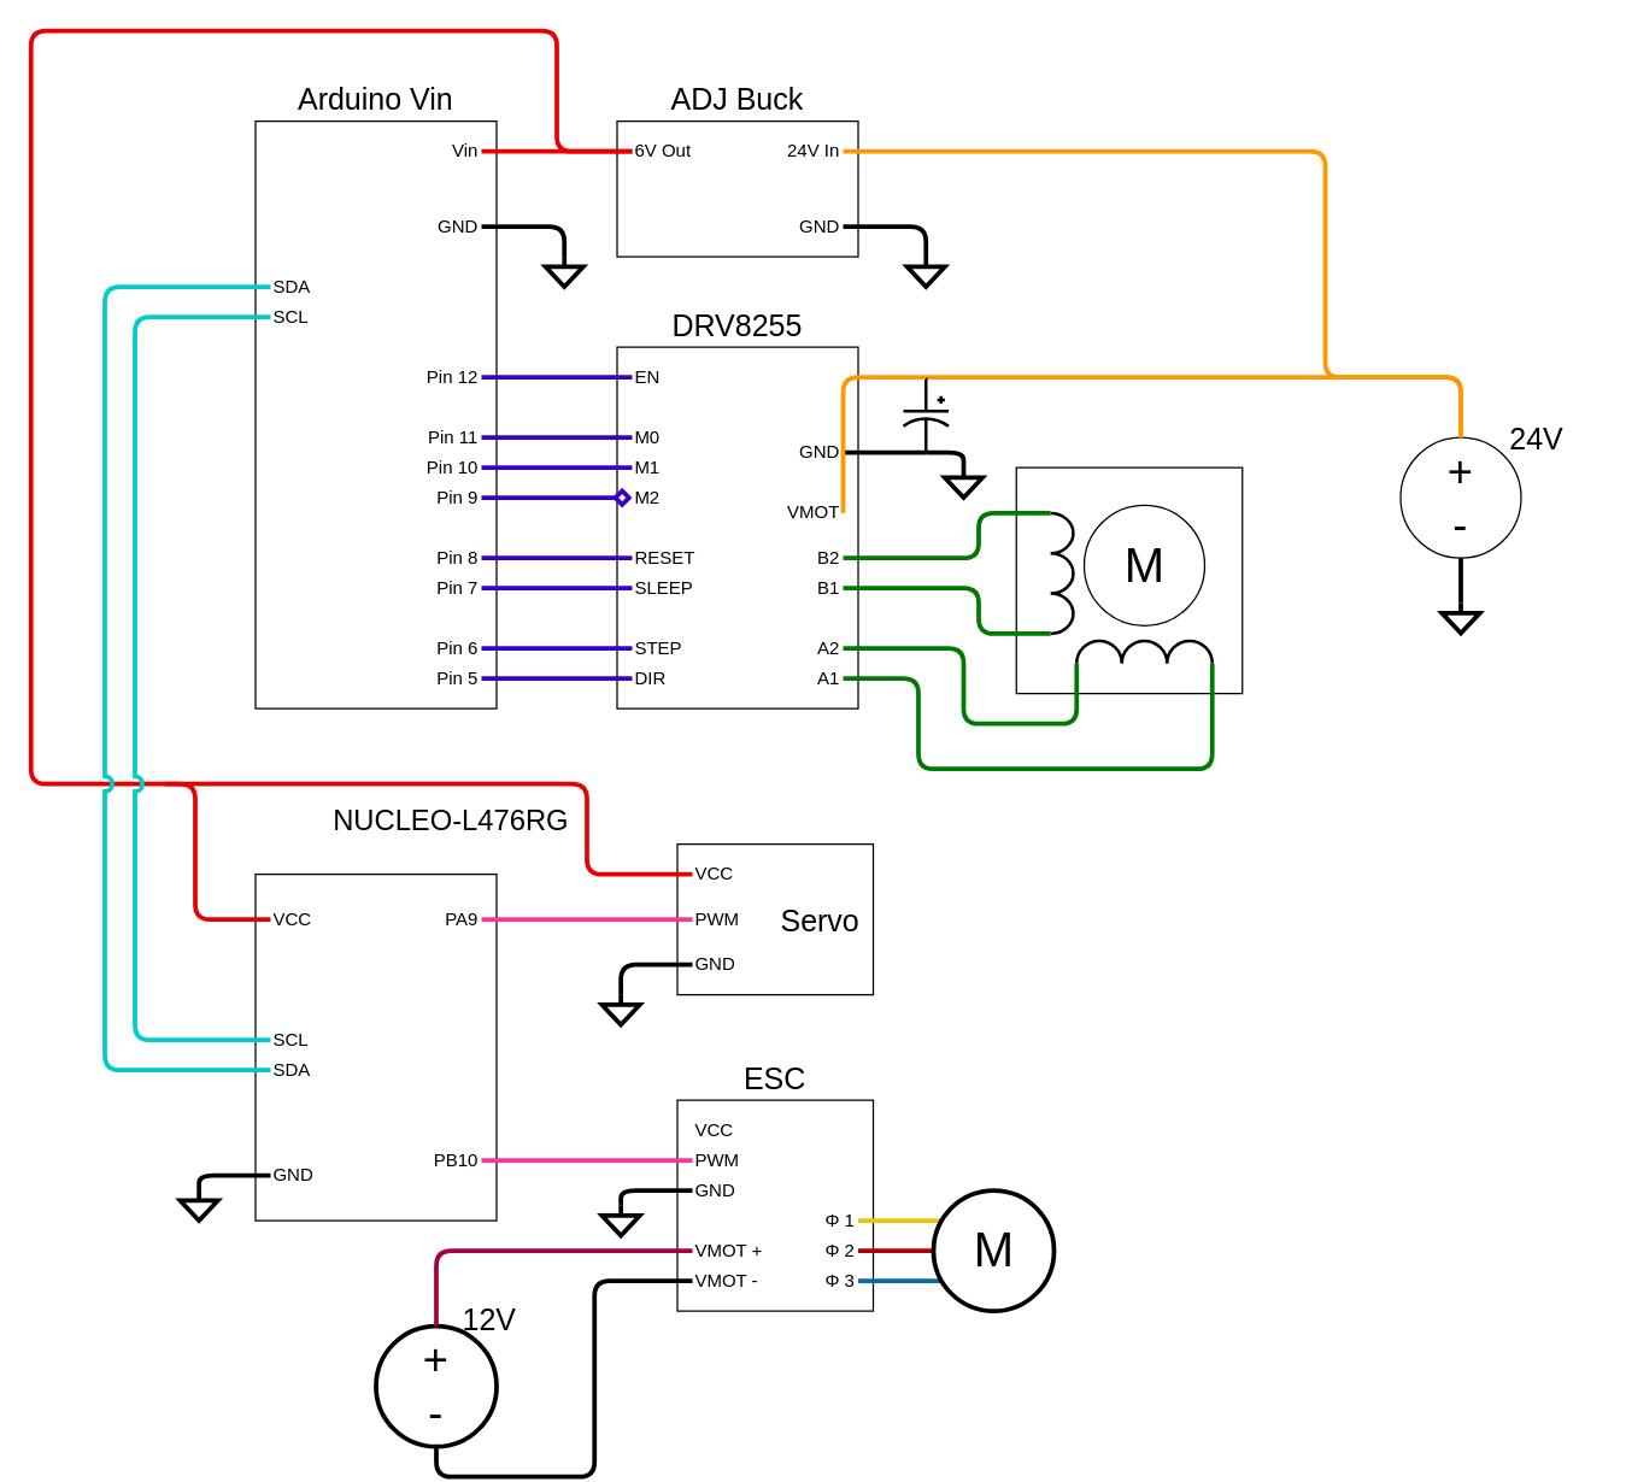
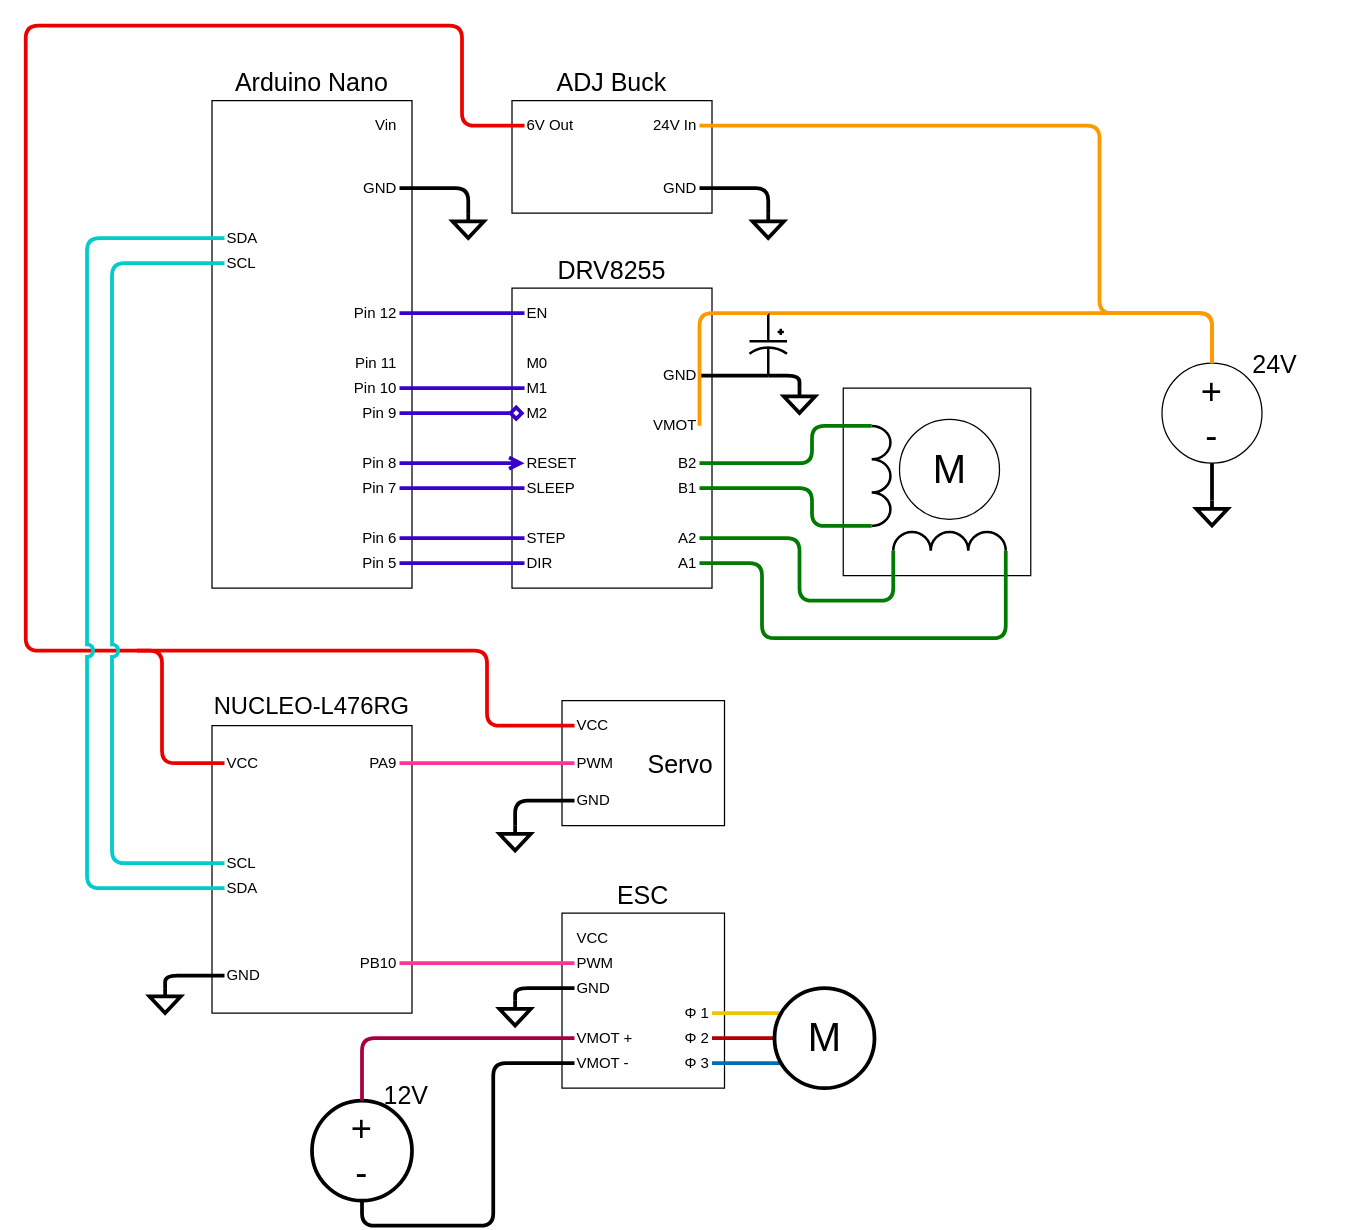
- <mxCell id="39" value="&lt;font style=&quot;font-size: 20px;&quot;&gt;Arduino Vin&lt;/font&gt;" style="text;html=1;align=center;verticalAlign=middle;whiteSpace=wrap;rounded=0;" vertex="1" parent="1"><mxGeometry x="169" y="50" width="160" height="30" as="geometry" /></mxCell>
+ <mxCell id="39" value="&lt;font style=&quot;font-size: 20px;&quot;&gt;Arduino Nano&lt;/font&gt;" style="text;html=1;align=center;verticalAlign=middle;whiteSpace=wrap;rounded=0;" vertex="1" parent="1"><mxGeometry x="169" y="50" width="160" height="30" as="geometry" /></mxCell>
- <mxCell id="62" style="edgeStyle=orthogonalEdgeStyle;rounded=1;orthogonalLoop=1;jettySize=auto;html=1;exitX=0;exitY=0.5;exitDx=0;exitDy=0;entryX=1;entryY=0.5;entryDx=0;entryDy=0;strokeColor=#eb0000;align=center;verticalAlign=middle;fontFamily=Helvetica;fontSize=11;fontColor=default;labelBackgroundColor=default;endArrow=none;endFill=0;strokeWidth=3;fillColor=#a20025;curved=0;" edge="1" parent="1" source="30" target="40"><mxGeometry relative="1" as="geometry" /></mxCell>
- <mxCell id="65" style="edgeStyle=orthogonalEdgeStyle;rounded=0;orthogonalLoop=1;jettySize=auto;html=1;exitX=1;exitY=0.5;exitDx=0;exitDy=0;entryX=0;entryY=0.5;entryDx=0;entryDy=0;strokeColor=#3700CC;align=center;verticalAlign=middle;fontFamily=Helvetica;fontSize=11;fontColor=default;labelBackgroundColor=default;endArrow=none;endFill=0;strokeWidth=3;fillColor=#6a00ff;" edge="1" parent="1" source="66" target="4"><mxGeometry relative="1" as="geometry" /></mxCell>
- <mxCell id="71" style="edgeStyle=orthogonalEdgeStyle;rounded=0;orthogonalLoop=1;jettySize=auto;html=1;exitX=1;exitY=0.5;exitDx=0;exitDy=0;entryX=0;entryY=0.5;entryDx=0;entryDy=0;strokeColor=#3700CC;align=center;verticalAlign=middle;fontFamily=Helvetica;fontSize=11;fontColor=default;labelBackgroundColor=default;endArrow=none;endFill=0;strokeWidth=3;fillColor=#6a00ff;" edge="1" parent="1" source="72" target="7"><mxGeometry relative="1" as="geometry" /></mxCell>
+ <mxCell id="71" style="edgeStyle=orthogonalEdgeStyle;rounded=0;orthogonalLoop=1;jettySize=auto;html=1;exitX=1;exitY=0.5;exitDx=0;exitDy=0;entryX=0;entryY=0.5;entryDx=0;entryDy=0;strokeColor=#3700CC;align=center;verticalAlign=middle;fontFamily=Helvetica;fontSize=11;fontColor=default;labelBackgroundColor=default;endArrow=open;endFill=0;strokeWidth=3;fillColor=#6a00ff;" edge="1" parent="1" source="72" target="7"><mxGeometry relative="1" as="geometry" /></mxCell>
- <mxCell id="79" value="&lt;font style=&quot;font-size: 19px;&quot;&gt;NUCLEO-L476RG&lt;/font&gt;" style="text;html=1;align=center;verticalAlign=middle;whiteSpace=wrap;rounded=0;fontSize=19;" vertex="1" parent="1"><mxGeometry x="219" y="530" width="160" height="30" as="geometry" /></mxCell>
+ <mxCell id="79" value="&lt;font style=&quot;font-size: 19px;&quot;&gt;NUCLEO-L476RG&lt;/font&gt;" style="text;html=1;align=center;verticalAlign=middle;whiteSpace=wrap;rounded=0;fontSize=19;" vertex="1" parent="1"><mxGeometry x="169" y="550" width="160" height="30" as="geometry" /></mxCell>
